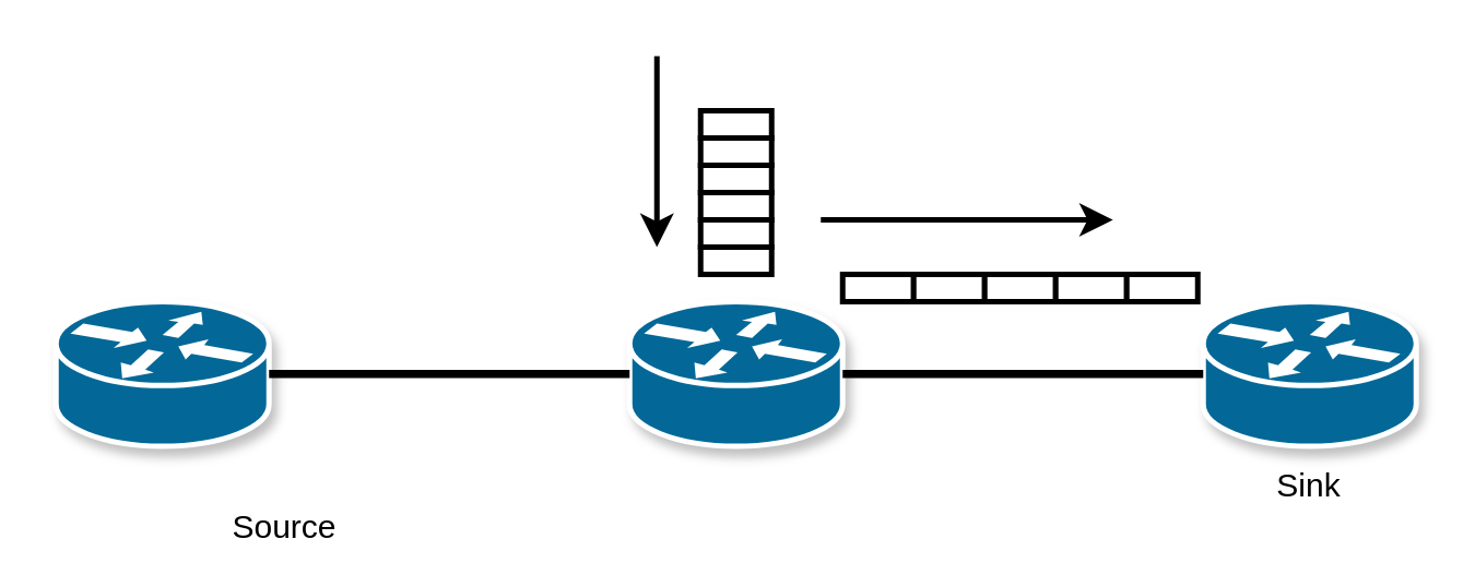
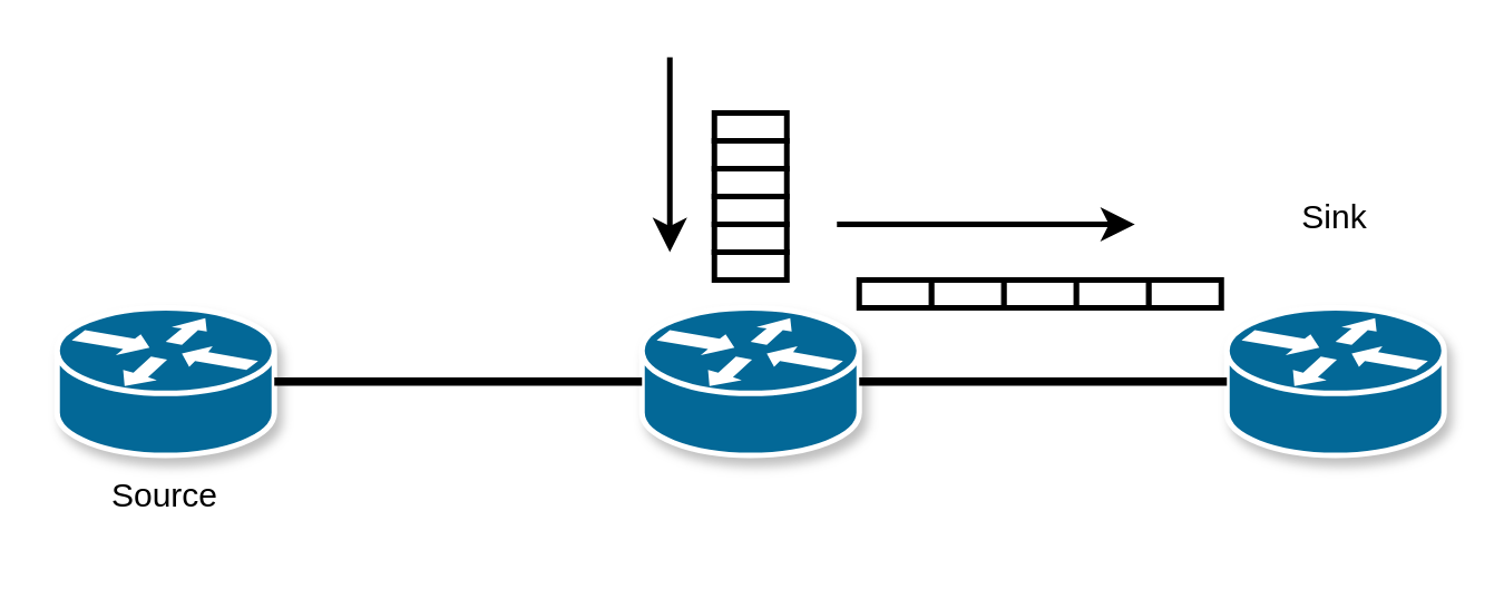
- <mxCell id="20" value="Sink" style="text;html=1;strokeColor=none;fillColor=none;align=center;verticalAlign=middle;whiteSpace=wrap;rounded=0;" parent="1" vertex="1"><mxGeometry x="449" y="163" width="60" height="30" as="geometry" /></mxCell>
+ <mxCell id="20" value="Sink" style="text;html=1;strokeColor=none;fillColor=none;align=center;verticalAlign=middle;whiteSpace=wrap;rounded=0;" parent="1" vertex="1"><mxGeometry x="449" y="63" width="60" height="30" as="geometry" /></mxCell>
- <mxCell id="19" value="Source" style="text;html=1;strokeColor=none;fillColor=none;align=center;verticalAlign=middle;whiteSpace=wrap;rounded=0;" parent="1" vertex="1"><mxGeometry x="74" y="178" width="60" height="30" as="geometry" /></mxCell>
+ <mxCell id="19" value="Source" style="text;html=1;strokeColor=none;fillColor=none;align=center;verticalAlign=middle;whiteSpace=wrap;rounded=0;" parent="1" vertex="1"><mxGeometry x="29" y="163" width="60" height="30" as="geometry" /></mxCell>
